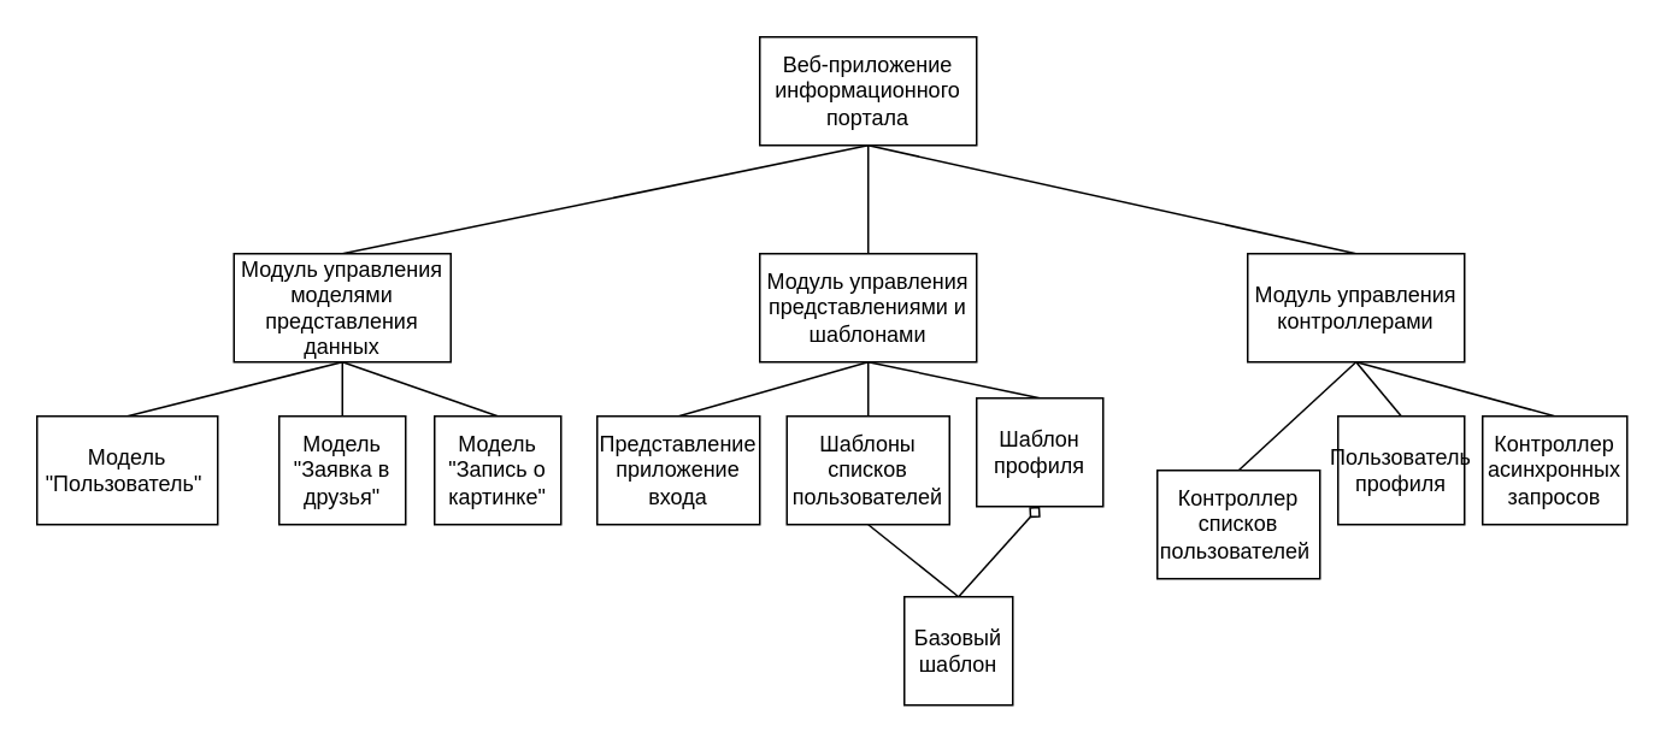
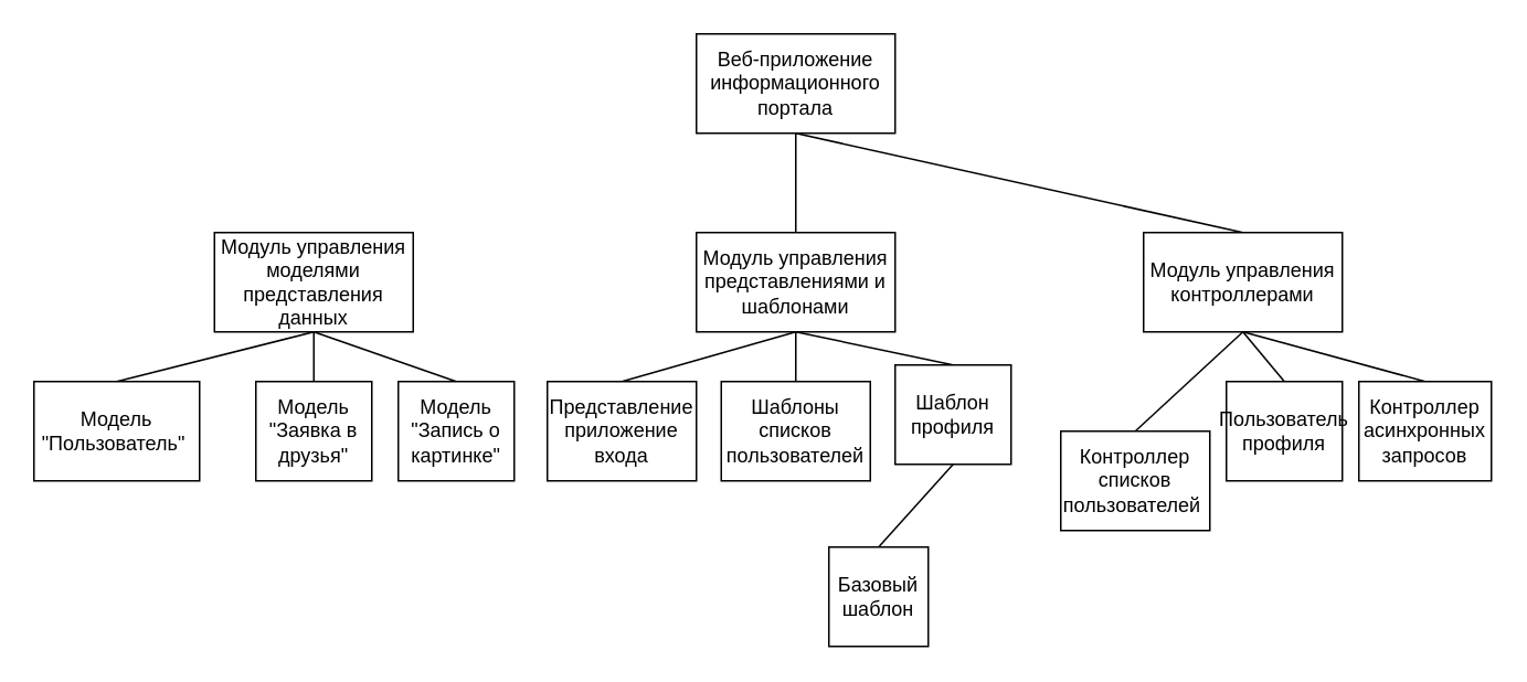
- <mxCell id="3" style="rounded=0;orthogonalLoop=1;jettySize=auto;html=1;exitX=0.5;exitY=0;exitDx=0;exitDy=0;entryX=0.5;entryY=1;entryDx=0;entryDy=0;endArrow=none;endFill=0;" parent="1" source="4" target="2" edge="1"><mxGeometry relative="1" as="geometry" /></mxCell>
- <mxCell id="25" style="edgeStyle=none;rounded=0;orthogonalLoop=1;jettySize=auto;html=1;exitX=0.5;exitY=0;exitDx=0;exitDy=0;entryX=0.5;entryY=1;entryDx=0;entryDy=0;endArrow=diamond;endFill=0;" parent="1" source="27" target="24" edge="1"><mxGeometry relative="1" as="geometry" /></mxCell>
+ <mxCell id="25" style="edgeStyle=none;rounded=0;orthogonalLoop=1;jettySize=auto;html=1;exitX=0.5;exitY=0;exitDx=0;exitDy=0;entryX=0.5;entryY=1;entryDx=0;entryDy=0;endArrow=none;endFill=0;" parent="1" source="27" target="24" edge="1"><mxGeometry relative="1" as="geometry" /></mxCell>
- <mxCell id="26" style="edgeStyle=none;rounded=0;orthogonalLoop=1;jettySize=auto;html=1;exitX=0.5;exitY=0;exitDx=0;exitDy=0;entryX=0.5;entryY=1;entryDx=0;entryDy=0;endArrow=none;endFill=0;" parent="1" source="27" target="22" edge="1"><mxGeometry relative="1" as="geometry" /></mxCell>
